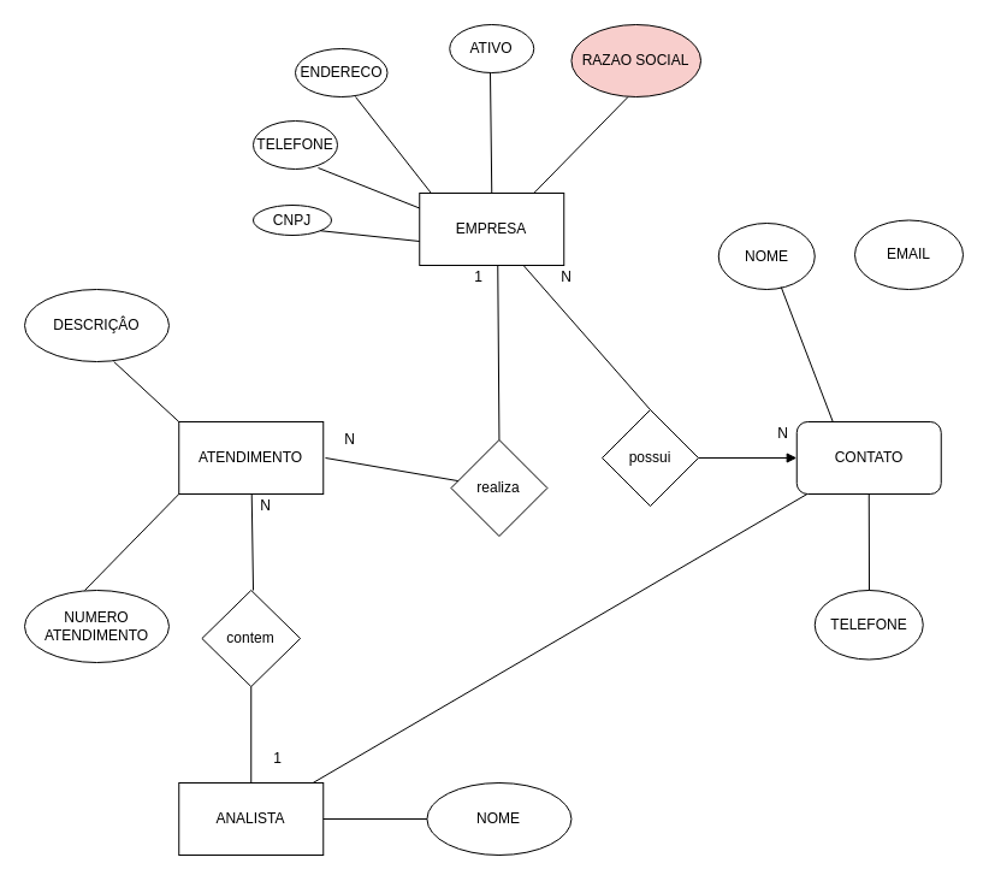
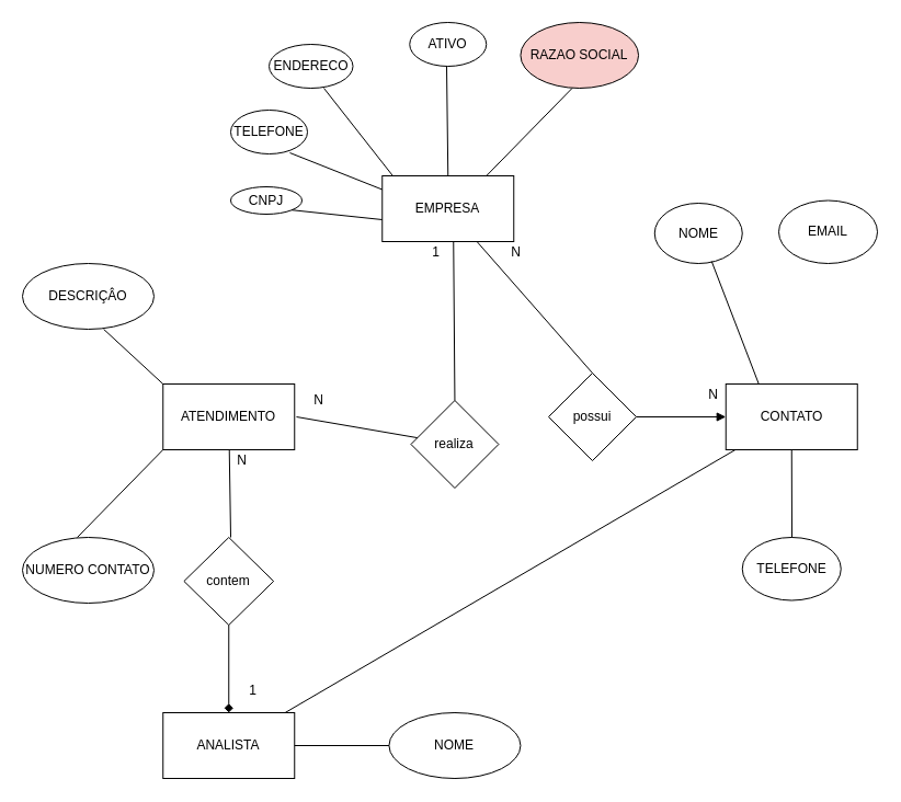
- <mxCell id="4" value="CONTATO" style="whiteSpace=wrap;html=1;rounded=1;" parent="1" vertex="1"><mxGeometry x="661.75" y="350" width="120" height="60" as="geometry" /></mxCell>
+ <mxCell id="4" value="CONTATO" style="whiteSpace=wrap;html=1;" parent="1" vertex="1"><mxGeometry x="661.75" y="350" width="120" height="60" as="geometry" /></mxCell>
- <mxCell id="19" value="NUMERO ATENDIMENTO" style="ellipse;whiteSpace=wrap;html=1;" parent="1" vertex="1"><mxGeometry x="20" y="490" width="120" height="60" as="geometry" /></mxCell>
+ <mxCell id="19" value="NUMERO CONTATO" style="ellipse;whiteSpace=wrap;html=1;" parent="1" vertex="1"><mxGeometry x="20" y="490" width="120" height="60" as="geometry" /></mxCell>
- <mxCell id="21" value="" style="endArrow=none;html=1;rounded=0;exitX=0.5;exitY=1;exitDx=0;exitDy=0;" parent="1" source="20" target="3" edge="1"><mxGeometry width="50" height="50" relative="1" as="geometry"><mxPoint x="246.5" y="580" as="sourcePoint" /><mxPoint x="296.5" y="530" as="targetPoint" /></mxGeometry></mxCell>
+ <mxCell id="21" value="" style="endArrow=diamond;html=1;rounded=0;exitX=0.5;exitY=1;exitDx=0;exitDy=0;" parent="1" source="20" target="3" edge="1"><mxGeometry width="50" height="50" relative="1" as="geometry"><mxPoint x="246.5" y="580" as="sourcePoint" /><mxPoint x="296.5" y="530" as="targetPoint" /></mxGeometry></mxCell>
